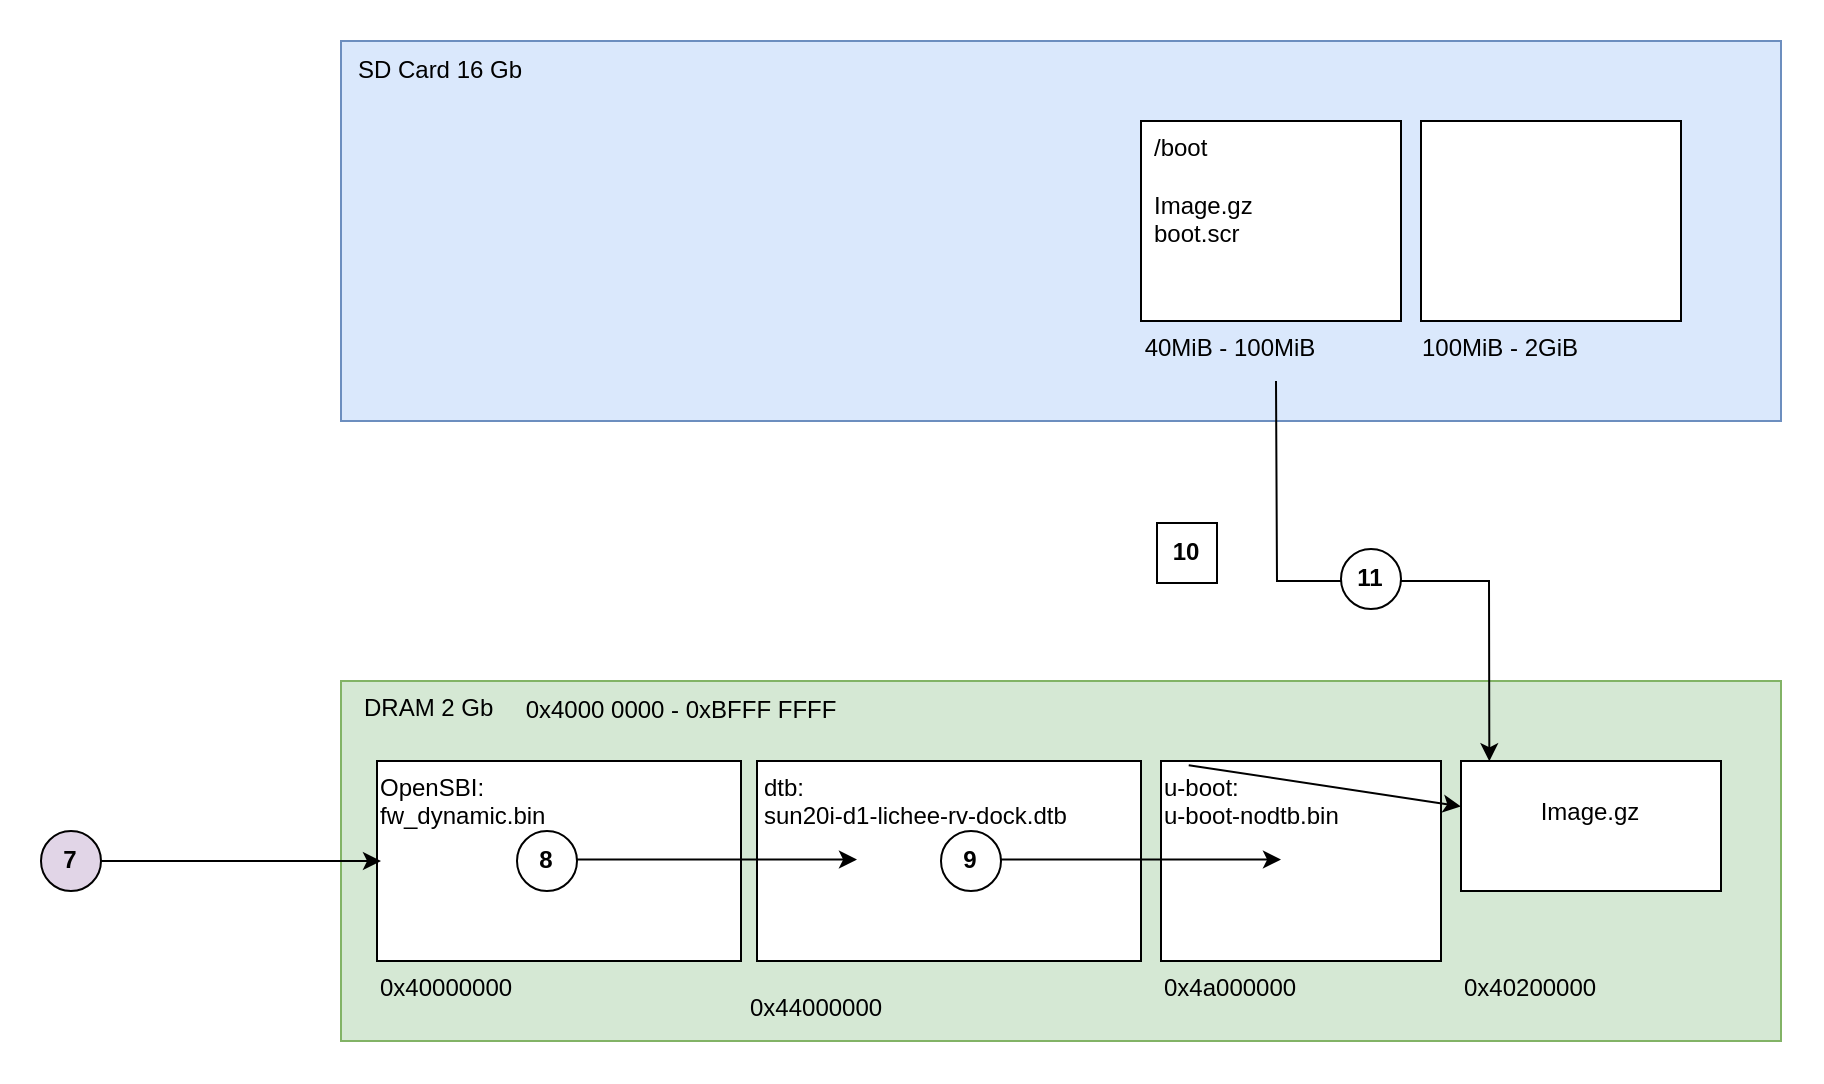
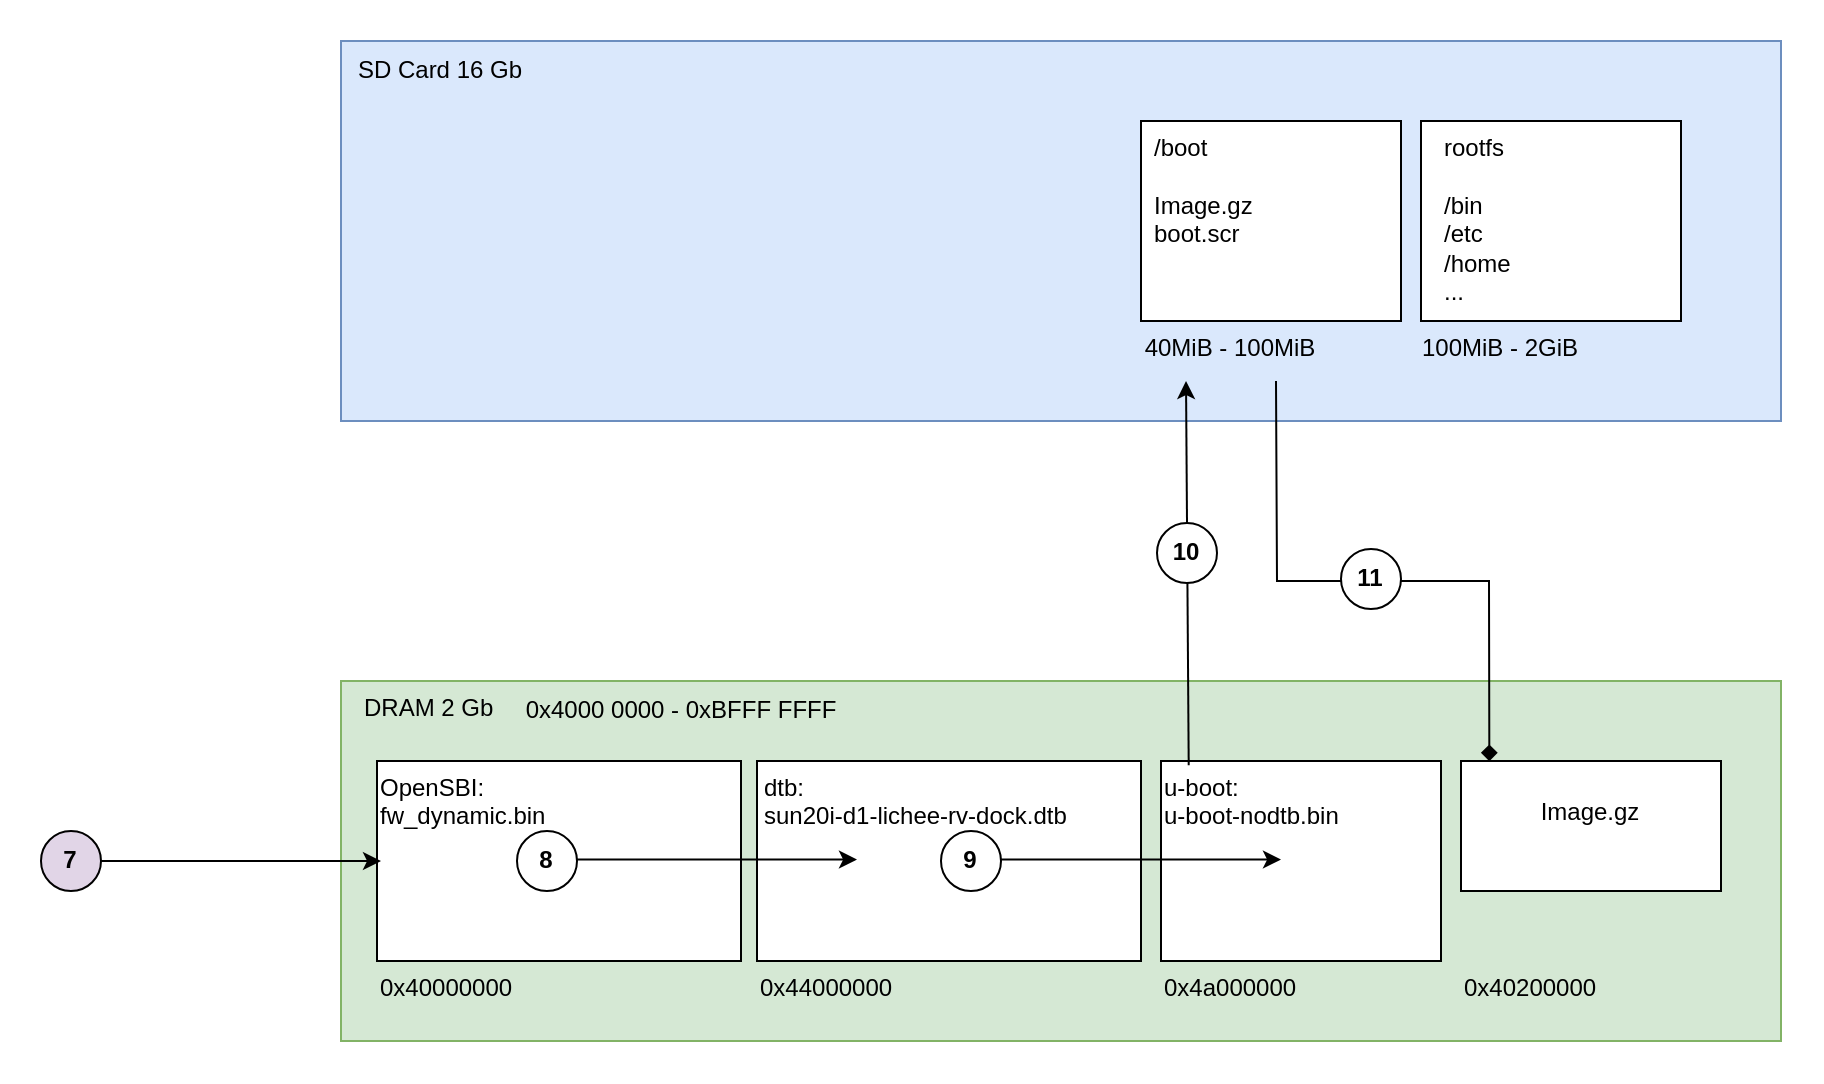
+ <mxCell id="12" value="rootfs&lt;br class=&quot;Apple-interchange-newline&quot;&gt;&lt;span style=&quot;color: rgb(0, 0, 0); font-family: Helvetica; font-size: 12px; font-style: normal; font-variant-ligatures: normal; font-variant-caps: normal; font-weight: 400; letter-spacing: normal; orphans: 2; text-indent: 0px; text-transform: none; widows: 2; word-spacing: 0px; -webkit-text-stroke-width: 0px; white-space: normal; text-decoration-thickness: initial; text-decoration-style: initial; text-decoration-color: initial; float: none; display: inline !important;&quot;&gt;&lt;br&gt;&lt;/span&gt;&lt;div&gt;&lt;span style=&quot;color: rgb(0, 0, 0); font-family: Helvetica; font-size: 12px; font-style: normal; font-variant-ligatures: normal; font-variant-caps: normal; font-weight: 400; letter-spacing: normal; orphans: 2; text-indent: 0px; text-transform: none; widows: 2; word-spacing: 0px; -webkit-text-stroke-width: 0px; white-space: normal; text-decoration-thickness: initial; text-decoration-style: initial; text-decoration-color: initial; float: none; display: inline !important;&quot;&gt;/bin&lt;/span&gt;&lt;div style=&quot;forced-color-adjust: none; color: rgb(0, 0, 0); font-family: Helvetica; font-size: 12px; font-style: normal; font-variant-ligatures: normal; font-variant-caps: normal; font-weight: 400; letter-spacing: normal; orphans: 2; text-indent: 0px; text-transform: none; widows: 2; word-spacing: 0px; -webkit-text-stroke-width: 0px; white-space: normal; text-decoration-thickness: initial; text-decoration-style: initial; text-decoration-color: initial;&quot;&gt;/etc&lt;/div&gt;&lt;div style=&quot;forced-color-adjust: none; color: rgb(0, 0, 0); font-family: Helvetica; font-size: 12px; font-style: normal; font-variant-ligatures: normal; font-variant-caps: normal; font-weight: 400; letter-spacing: normal; orphans: 2; text-indent: 0px; text-transform: none; widows: 2; word-spacing: 0px; -webkit-text-stroke-width: 0px; white-space: normal; text-decoration-thickness: initial; text-decoration-style: initial; text-decoration-color: initial;&quot;&gt;/home&lt;/div&gt;&lt;div style=&quot;forced-color-adjust: none; color: rgb(0, 0, 0); font-family: Helvetica; font-size: 12px; font-style: normal; font-variant-ligatures: normal; font-variant-caps: normal; font-weight: 400; letter-spacing: normal; orphans: 2; text-indent: 0px; text-transform: none; widows: 2; word-spacing: 0px; -webkit-text-stroke-width: 0px; white-space: normal; text-decoration-thickness: initial; text-decoration-style: initial; text-decoration-color: initial;&quot;&gt;...&lt;/div&gt;&lt;/div&gt;" style="text;whiteSpace=wrap;html=1;align=left;labelBackgroundColor=none;" parent="1" vertex="1"><mxGeometry x="720" y="60" width="70" height="100" as="geometry" /></mxCell>
- <mxCell id="29" value="10" style="whiteSpace=wrap;html=1;aspect=fixed;fontStyle=1;connectable=0;labelBackgroundColor=none;rounded=0;" parent="1" vertex="1"><mxGeometry x="578" y="261" width="30" height="30" as="geometry" /></mxCell>
+ <mxCell id="29" value="10" style="ellipse;whiteSpace=wrap;html=1;aspect=fixed;fontStyle=1;connectable=0;labelBackgroundColor=none;" parent="1" vertex="1"><mxGeometry x="578" y="261" width="30" height="30" as="geometry" /></mxCell>
- <mxCell id="31" value="" style="endArrow=classic;html=1;rounded=0;exitX=0.75;exitY=1;exitDx=0;exitDy=0;entryX=0.109;entryY=0.002;entryDx=0;entryDy=0;entryPerimeter=0;labelBackgroundColor=none;" parent="1" source="8" target="30" edge="1"><mxGeometry width="50" height="50" relative="1" as="geometry"><mxPoint x="811" y="402" as="sourcePoint" /><mxPoint x="810" y="210" as="targetPoint" /><Array as="points"><mxPoint x="638" y="290" /><mxPoint x="744" y="290" /></Array></mxGeometry></mxCell>
+ <mxCell id="31" value="" style="endArrow=diamond;html=1;rounded=0;exitX=0.75;exitY=1;exitDx=0;exitDy=0;entryX=0.109;entryY=0.002;entryDx=0;entryDy=0;entryPerimeter=0;labelBackgroundColor=none;" parent="1" source="8" target="30" edge="1"><mxGeometry width="50" height="50" relative="1" as="geometry"><mxPoint x="811" y="402" as="sourcePoint" /><mxPoint x="810" y="210" as="targetPoint" /><Array as="points"><mxPoint x="638" y="290" /><mxPoint x="744" y="290" /></Array></mxGeometry></mxCell>
- <mxCell id="28" value="" style="endArrow=classic;html=1;rounded=0;exitX=0.099;exitY=0.071;exitDx=0;exitDy=0;exitPerimeter=0;labelBackgroundColor=none;" parent="1" source="19" target="30" edge="1"><mxGeometry width="50" height="50" relative="1" as="geometry"><mxPoint x="550" y="270" as="sourcePoint" /><mxPoint x="690" y="270" as="targetPoint" /></mxGeometry></mxCell>
+ <mxCell id="28" value="" style="endArrow=classic;html=1;rounded=0;exitX=0.099;exitY=0.071;exitDx=0;exitDy=0;exitPerimeter=0;entryX=0.25;entryY=1;entryDx=0;entryDy=0;labelBackgroundColor=none;" parent="1" source="19" target="8" edge="1"><mxGeometry width="50" height="50" relative="1" as="geometry"><mxPoint x="550" y="270" as="sourcePoint" /><mxPoint x="690" y="270" as="targetPoint" /></mxGeometry></mxCell>
- <mxCell id="20" value="&lt;span style=&quot;color: rgb(0, 0, 0); font-family: Helvetica; font-size: 12px; font-style: normal; font-variant-ligatures: normal; font-variant-caps: normal; font-weight: 400; letter-spacing: normal; orphans: 2; text-align: center; text-indent: 0px; text-transform: none; widows: 2; word-spacing: 0px; -webkit-text-stroke-width: 0px; white-space: normal; text-decoration-thickness: initial; text-decoration-style: initial; text-decoration-color: initial; float: none; display: inline !important;&quot;&gt;0x44000000&lt;/span&gt;" style="text;whiteSpace=wrap;html=1;labelBackgroundColor=none;" parent="1" vertex="1"><mxGeometry x="373" y="490" width="100" height="20" as="geometry" /></mxCell>
+ <mxCell id="20" value="&lt;span style=&quot;color: rgb(0, 0, 0); font-family: Helvetica; font-size: 12px; font-style: normal; font-variant-ligatures: normal; font-variant-caps: normal; font-weight: 400; letter-spacing: normal; orphans: 2; text-align: center; text-indent: 0px; text-transform: none; widows: 2; word-spacing: 0px; -webkit-text-stroke-width: 0px; white-space: normal; text-decoration-thickness: initial; text-decoration-style: initial; text-decoration-color: initial; float: none; display: inline !important;&quot;&gt;0x44000000&lt;/span&gt;" style="text;whiteSpace=wrap;html=1;labelBackgroundColor=none;" parent="1" vertex="1"><mxGeometry x="378" y="480" width="100" height="20" as="geometry" /></mxCell>
